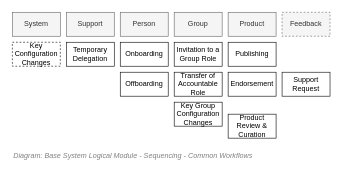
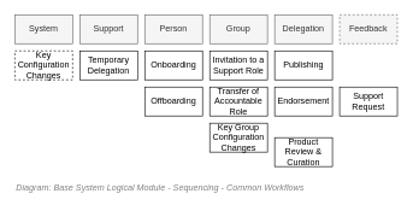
- <mxCell id="9" value="Product" style="rounded=0;whiteSpace=wrap;html=1;fillColor=#f5f5f5;strokeColor=#666666;fontColor=#333333;" vertex="1" parent="3"><mxGeometry x="380" y="20" width="80" height="40" as="geometry" /></mxCell>
+ <mxCell id="9" value="Delegation" style="rounded=0;whiteSpace=wrap;html=1;fillColor=#f5f5f5;strokeColor=#666666;fontColor=#333333;" vertex="1" parent="3"><mxGeometry x="380" y="20" width="80" height="40" as="geometry" /></mxCell>
- <mxCell id="11" value="Invitation to a Group Role" style="rounded=0;whiteSpace=wrap;html=1;" vertex="1" parent="3"><mxGeometry x="290" y="70" width="80" height="40" as="geometry" /></mxCell>
+ <mxCell id="11" value="Invitation to a Support Role" style="rounded=0;whiteSpace=wrap;html=1;" vertex="1" parent="3"><mxGeometry x="290" y="70" width="80" height="40" as="geometry" /></mxCell>
